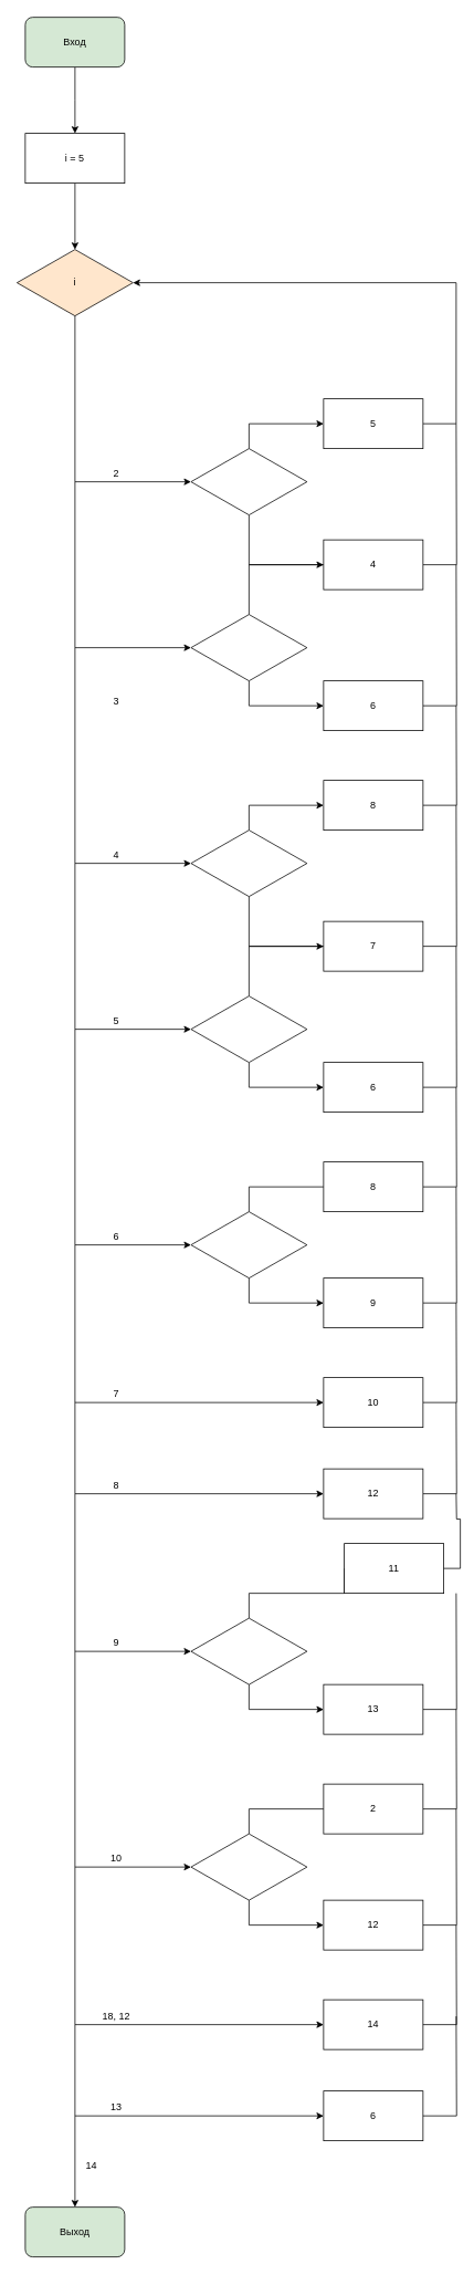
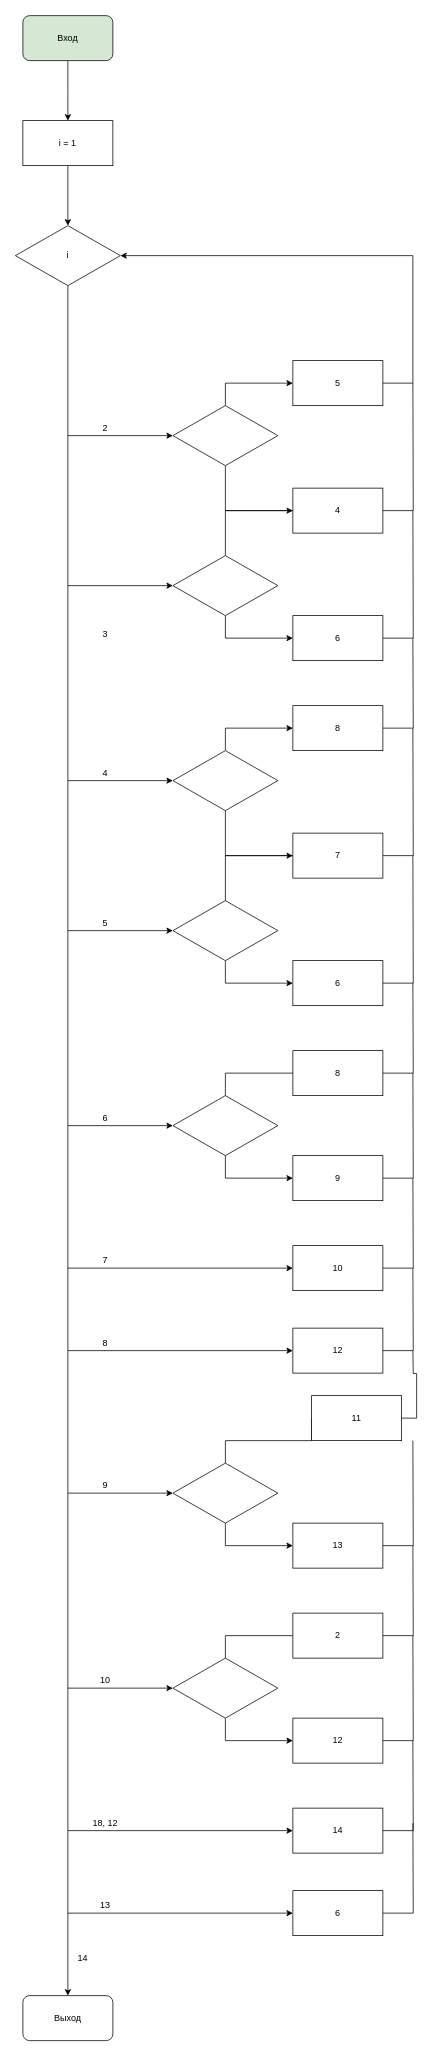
- <mxCell id="7" value="i = 5" style="rounded=0;whiteSpace=wrap;html=1;" parent="1" vertex="1"><mxGeometry x="30" y="160" width="120" height="60" as="geometry" /></mxCell>
+ <mxCell id="7" value="i = 1" style="rounded=0;whiteSpace=wrap;html=1;" parent="1" vertex="1"><mxGeometry x="30" y="160" width="120" height="60" as="geometry" /></mxCell>
- <mxCell id="6" value="i" style="rhombus;whiteSpace=wrap;html=1;fillColor=#ffe6cc;" parent="1" vertex="1"><mxGeometry x="20" y="300" width="140" height="80" as="geometry" /></mxCell>
+ <mxCell id="6" value="i" style="rhombus;whiteSpace=wrap;html=1;" parent="1" vertex="1"><mxGeometry x="20" y="300" width="140" height="80" as="geometry" /></mxCell>
- <mxCell id="84" value="Выход" style="rounded=1;whiteSpace=wrap;html=1;fillColor=#d5e8d4;" vertex="1" parent="1"><mxGeometry x="30" y="2660" width="120" height="60" as="geometry" /></mxCell>
+ <mxCell id="84" value="Выход" style="rounded=1;whiteSpace=wrap;html=1;" vertex="1" parent="1"><mxGeometry x="30" y="2660" width="120" height="60" as="geometry" /></mxCell>
